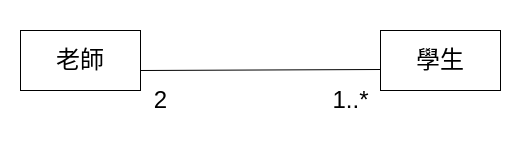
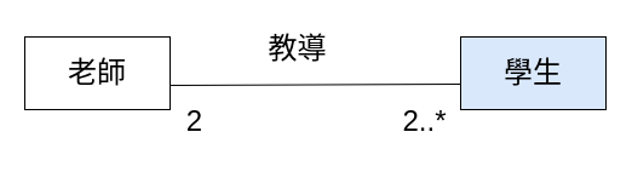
+ <mxCell id="5" value="教導" style="text;html=1;align=center;verticalAlign=middle;resizable=0;points=[];autosize=1;strokeColor=none;fillColor=none;fontSize=24;" vertex="1" parent="1"><mxGeometry x="210" y="20" width="70" height="40" as="geometry" /></mxCell>
- <mxCell id="3" value="&lt;font style=&quot;font-size: 24px;&quot;&gt;學生&lt;/font&gt;" style="rounded=0;whiteSpace=wrap;html=1;" vertex="1" parent="1"><mxGeometry x="380" y="30" width="120" height="60" as="geometry" /></mxCell>
+ <mxCell id="3" value="&lt;font style=&quot;font-size: 24px;&quot;&gt;學生&lt;/font&gt;" style="rounded=0;whiteSpace=wrap;html=1;fillColor=#dae8fc;" vertex="1" parent="1"><mxGeometry x="380" y="30" width="120" height="60" as="geometry" /></mxCell>
- <mxCell id="7" value="1..*" style="text;html=1;align=center;verticalAlign=middle;resizable=0;points=[];autosize=1;strokeColor=none;fillColor=none;fontSize=24;" vertex="1" parent="1"><mxGeometry x="320" y="80" width="60" height="40" as="geometry" /></mxCell>
+ <mxCell id="7" value="2..*" style="text;html=1;align=center;verticalAlign=middle;resizable=0;points=[];autosize=1;strokeColor=none;fillColor=none;fontSize=24;" vertex="1" parent="1"><mxGeometry x="320" y="80" width="60" height="40" as="geometry" /></mxCell>
